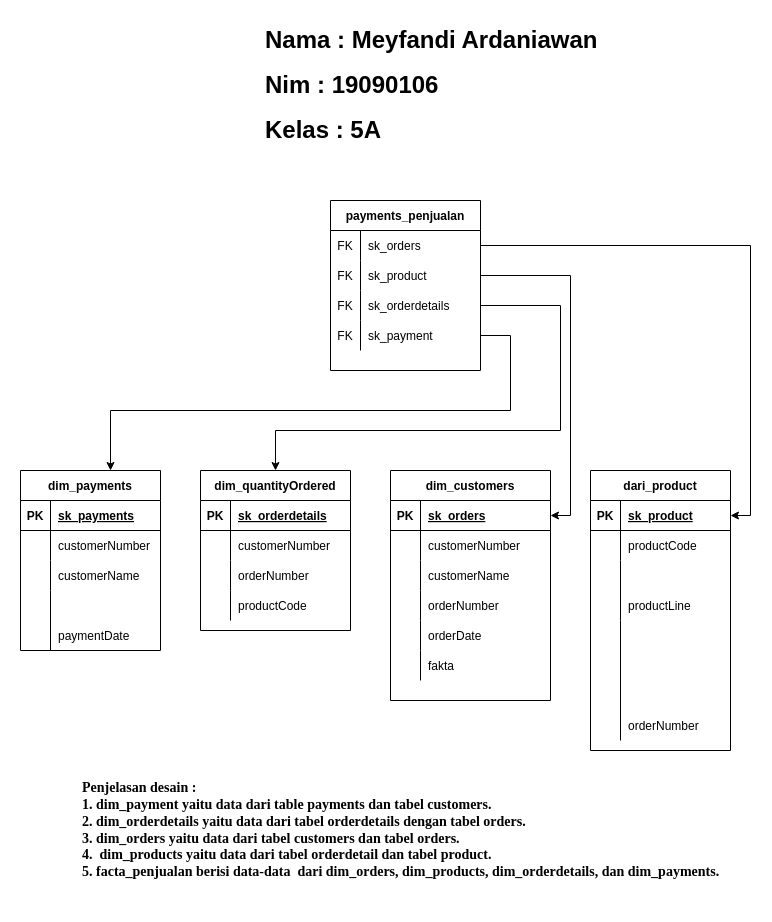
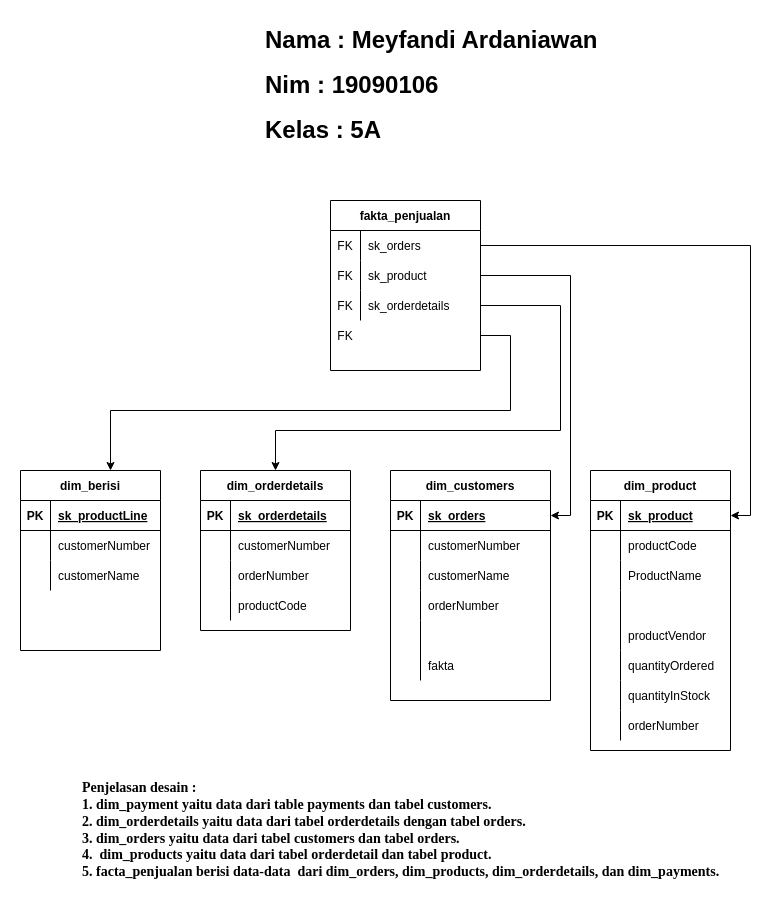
- <mxCell id="2" value="payments_penjualan" style="shape=table;startSize=30;container=1;collapsible=1;childLayout=tableLayout;fixedRows=1;rowLines=0;fontStyle=1;align=center;resizeLast=1;hachureGap=4;pointerEvents=0;" parent="1" vertex="1"><mxGeometry x="330" y="200" width="150" height="170" as="geometry" /></mxCell>
+ <mxCell id="2" value="fakta_penjualan" style="shape=table;startSize=30;container=1;collapsible=1;childLayout=tableLayout;fixedRows=1;rowLines=0;fontStyle=1;align=center;resizeLast=1;hachureGap=4;pointerEvents=0;" parent="1" vertex="1"><mxGeometry x="330" y="200" width="150" height="170" as="geometry" /></mxCell>
- <mxCell id="14" value="sk_payment" style="shape=partialRectangle;connectable=0;fillColor=none;top=0;left=0;bottom=0;right=0;align=left;spacingLeft=6;overflow=hidden;" parent="12" vertex="1"><mxGeometry x="30" width="120" height="30" as="geometry"><mxRectangle width="120" height="30" as="alternateBounds" /></mxGeometry></mxCell>
- <mxCell id="59" value="dim_payments" style="shape=table;startSize=30;container=1;collapsible=1;childLayout=tableLayout;fixedRows=1;rowLines=0;fontStyle=1;align=center;resizeLast=1;hachureGap=4;pointerEvents=0;" parent="1" vertex="1"><mxGeometry x="20" y="470" width="140" height="180" as="geometry" /></mxCell>
+ <mxCell id="59" value="dim_berisi" style="shape=table;startSize=30;container=1;collapsible=1;childLayout=tableLayout;fixedRows=1;rowLines=0;fontStyle=1;align=center;resizeLast=1;hachureGap=4;pointerEvents=0;" parent="1" vertex="1"><mxGeometry x="20" y="470" width="140" height="180" as="geometry" /></mxCell>
- <mxCell id="76" value="dim_quantityOrdered" style="shape=table;startSize=30;container=1;collapsible=1;childLayout=tableLayout;fixedRows=1;rowLines=0;fontStyle=1;align=center;resizeLast=1;hachureGap=4;pointerEvents=0;" parent="1" vertex="1"><mxGeometry x="200" y="470" width="150" height="160" as="geometry" /></mxCell>
+ <mxCell id="76" value="dim_orderdetails" style="shape=table;startSize=30;container=1;collapsible=1;childLayout=tableLayout;fixedRows=1;rowLines=0;fontStyle=1;align=center;resizeLast=1;hachureGap=4;pointerEvents=0;" parent="1" vertex="1"><mxGeometry x="200" y="470" width="150" height="160" as="geometry" /></mxCell>
- <mxCell id="34" value="dari_product" style="shape=table;startSize=30;container=1;collapsible=1;childLayout=tableLayout;fixedRows=1;rowLines=0;fontStyle=1;align=center;resizeLast=1;hachureGap=4;pointerEvents=0;" parent="1" vertex="1"><mxGeometry x="590" y="470" width="140" height="280" as="geometry" /></mxCell>
+ <mxCell id="34" value="dim_product" style="shape=table;startSize=30;container=1;collapsible=1;childLayout=tableLayout;fixedRows=1;rowLines=0;fontStyle=1;align=center;resizeLast=1;hachureGap=4;pointerEvents=0;" parent="1" vertex="1"><mxGeometry x="590" y="470" width="140" height="280" as="geometry" /></mxCell>
- <mxCell id="62" value="sk_payments" style="shape=partialRectangle;connectable=0;fillColor=none;top=0;left=0;bottom=0;right=0;align=left;spacingLeft=6;fontStyle=5;overflow=hidden;" parent="60" vertex="1"><mxGeometry x="30" width="110" height="30" as="geometry"><mxRectangle width="110" height="30" as="alternateBounds" /></mxGeometry></mxCell>
+ <mxCell id="62" value="sk_productLine" style="shape=partialRectangle;connectable=0;fillColor=none;top=0;left=0;bottom=0;right=0;align=left;spacingLeft=6;fontStyle=5;overflow=hidden;" parent="60" vertex="1"><mxGeometry x="30" width="110" height="30" as="geometry"><mxRectangle width="110" height="30" as="alternateBounds" /></mxGeometry></mxCell>
+ <mxCell id="43" value="ProductName" style="shape=partialRectangle;connectable=0;fillColor=none;top=0;left=0;bottom=0;right=0;align=left;spacingLeft=6;overflow=hidden;" parent="41" vertex="1"><mxGeometry x="30" width="110" height="30" as="geometry"><mxRectangle width="110" height="30" as="alternateBounds" /></mxGeometry></mxCell>
- <mxCell id="46" value="productLine" style="shape=partialRectangle;connectable=0;fillColor=none;top=0;left=0;bottom=0;right=0;align=left;spacingLeft=6;overflow=hidden;" parent="44" vertex="1"><mxGeometry x="30" width="110" height="30" as="geometry"><mxRectangle width="110" height="30" as="alternateBounds" /></mxGeometry></mxCell>
- <mxCell id="73" value="paymentDate" style="shape=partialRectangle;connectable=0;fillColor=none;top=0;left=0;bottom=0;right=0;align=left;spacingLeft=6;overflow=hidden;" parent="71" vertex="1"><mxGeometry x="30" width="110" height="30" as="geometry"><mxRectangle width="110" height="30" as="alternateBounds" /></mxGeometry></mxCell>
- <mxCell id="30" value="orderDate" style="shape=partialRectangle;connectable=0;fillColor=none;top=0;left=0;bottom=0;right=0;align=left;spacingLeft=6;overflow=hidden;" parent="28" vertex="1"><mxGeometry x="30" width="130" height="30" as="geometry"><mxRectangle width="130" height="30" as="alternateBounds" /></mxGeometry></mxCell>
+ <mxCell id="49" value="productVendor" style="shape=partialRectangle;connectable=0;fillColor=none;top=0;left=0;bottom=0;right=0;align=left;spacingLeft=6;overflow=hidden;" parent="47" vertex="1"><mxGeometry x="30" width="110" height="30" as="geometry"><mxRectangle width="110" height="30" as="alternateBounds" /></mxGeometry></mxCell>
+ <mxCell id="52" value="quantityOrdered" style="shape=partialRectangle;connectable=0;fillColor=none;top=0;left=0;bottom=0;right=0;align=left;spacingLeft=6;overflow=hidden;" parent="50" vertex="1"><mxGeometry x="30" width="110" height="30" as="geometry"><mxRectangle width="110" height="30" as="alternateBounds" /></mxGeometry></mxCell>
+ <mxCell id="55" value="quantityInStock" style="shape=partialRectangle;connectable=0;fillColor=none;top=0;left=0;bottom=0;right=0;align=left;spacingLeft=6;overflow=hidden;" parent="53" vertex="1"><mxGeometry x="30" width="110" height="30" as="geometry"><mxRectangle width="110" height="30" as="alternateBounds" /></mxGeometry></mxCell>
